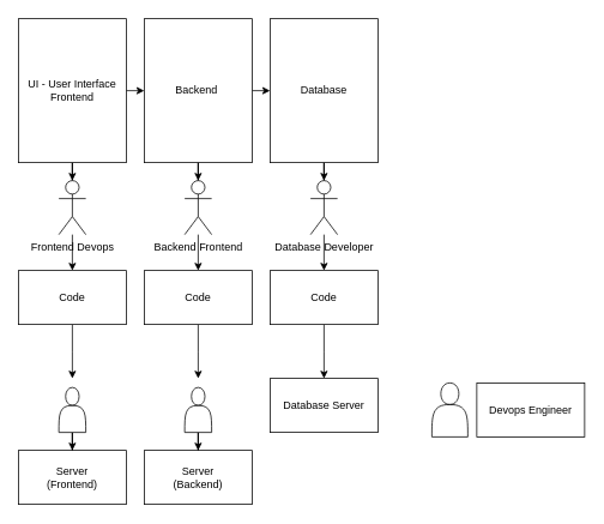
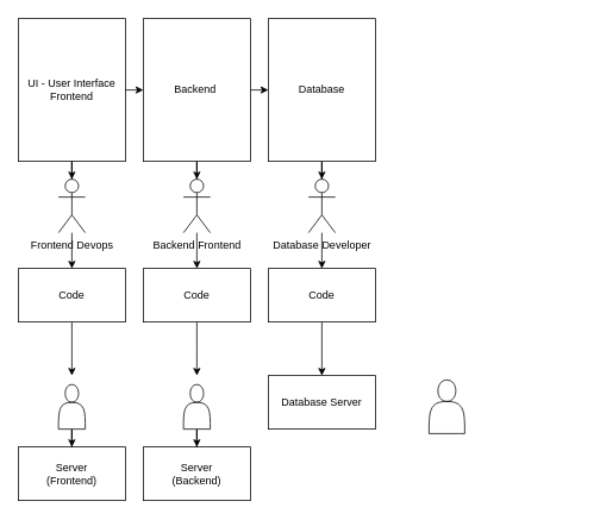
- <mxCell id="30" value="Devops Engineer" style="whiteSpace=wrap;html=1;" vertex="1" parent="1"><mxGeometry x="530" y="425" width="120" height="60" as="geometry" /></mxCell>
